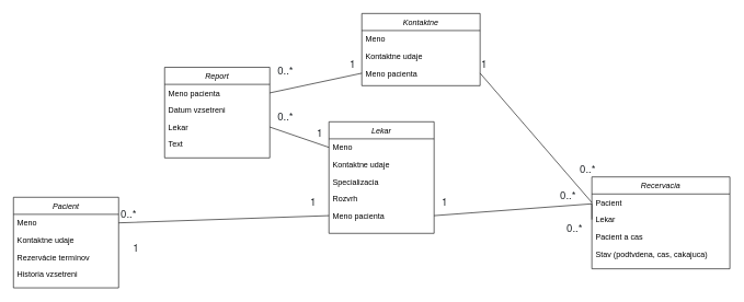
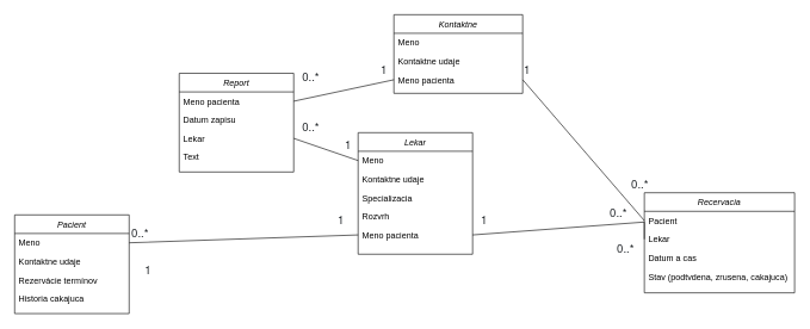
- <mxCell id="24" value="Datum vzsetreni" style="text;align=left;verticalAlign=top;spacingLeft=4;spacingRight=4;overflow=hidden;rotatable=0;points=[[0,0.5],[1,0.5]];portConstraint=eastwest;rounded=0;shadow=0;html=0;" parent="22" vertex="1"><mxGeometry y="52" width="160" height="26" as="geometry" /></mxCell>
+ <mxCell id="24" value="Datum zapisu" style="text;align=left;verticalAlign=top;spacingLeft=4;spacingRight=4;overflow=hidden;rotatable=0;points=[[0,0.5],[1,0.5]];portConstraint=eastwest;rounded=0;shadow=0;html=0;" parent="22" vertex="1"><mxGeometry y="52" width="160" height="26" as="geometry" /></mxCell>
- <mxCell id="20" value="Pacient a cas" style="text;align=left;verticalAlign=top;spacingLeft=4;spacingRight=4;overflow=hidden;rotatable=0;points=[[0,0.5],[1,0.5]];portConstraint=eastwest;rounded=0;shadow=0;html=0;" parent="17" vertex="1"><mxGeometry y="78" width="210" height="26" as="geometry" /></mxCell>
+ <mxCell id="20" value="Datum a cas" style="text;align=left;verticalAlign=top;spacingLeft=4;spacingRight=4;overflow=hidden;rotatable=0;points=[[0,0.5],[1,0.5]];portConstraint=eastwest;rounded=0;shadow=0;html=0;" parent="17" vertex="1"><mxGeometry y="78" width="210" height="26" as="geometry" /></mxCell>
- <mxCell id="21" value="Stav (podtvdena, cas, cakajuca)" style="text;align=left;verticalAlign=top;spacingLeft=4;spacingRight=4;overflow=hidden;rotatable=0;points=[[0,0.5],[1,0.5]];portConstraint=eastwest;rounded=0;shadow=0;html=0;" parent="17" vertex="1"><mxGeometry y="104" width="210" height="26" as="geometry" /></mxCell>
+ <mxCell id="21" value="Stav (podtvdena, zrusena, cakajuca)" style="text;align=left;verticalAlign=top;spacingLeft=4;spacingRight=4;overflow=hidden;rotatable=0;points=[[0,0.5],[1,0.5]];portConstraint=eastwest;rounded=0;shadow=0;html=0;" parent="17" vertex="1"><mxGeometry y="104" width="210" height="26" as="geometry" /></mxCell>
- <mxCell id="6" value="Historia vzsetreni" style="text;align=left;verticalAlign=top;spacingLeft=4;spacingRight=4;overflow=hidden;rotatable=0;points=[[0,0.5],[1,0.5]];portConstraint=eastwest;rounded=0;shadow=0;html=0;" parent="2" vertex="1"><mxGeometry y="104" width="160" height="26" as="geometry" /></mxCell>
+ <mxCell id="6" value="Historia cakajuca" style="text;align=left;verticalAlign=top;spacingLeft=4;spacingRight=4;overflow=hidden;rotatable=0;points=[[0,0.5],[1,0.5]];portConstraint=eastwest;rounded=0;shadow=0;html=0;" parent="2" vertex="1"><mxGeometry y="104" width="160" height="26" as="geometry" /></mxCell>
